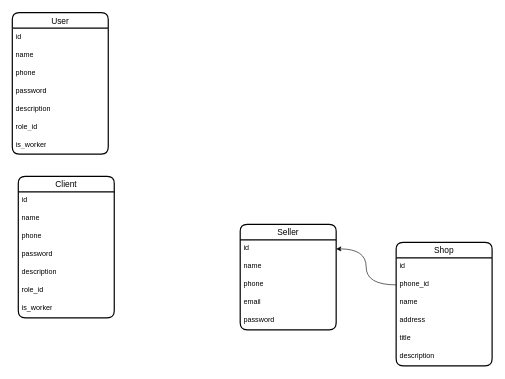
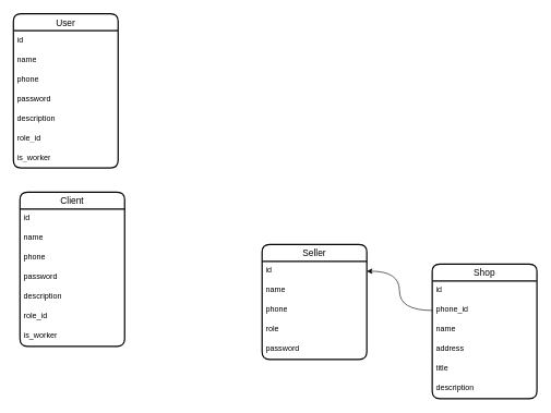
- <mxCell id="22" value="email" style="text;strokeColor=none;fillColor=none;spacingLeft=4;spacingRight=4;overflow=hidden;rotatable=0;points=[[0,0.5],[1,0.5]];portConstraint=eastwest;fontSize=12;whiteSpace=wrap;html=1;" vertex="1" parent="18"><mxGeometry y="116" width="160" height="30" as="geometry" /></mxCell>
+ <mxCell id="22" value="role" style="text;strokeColor=none;fillColor=none;spacingLeft=4;spacingRight=4;overflow=hidden;rotatable=0;points=[[0,0.5],[1,0.5]];portConstraint=eastwest;fontSize=12;whiteSpace=wrap;html=1;" vertex="1" parent="18"><mxGeometry y="116" width="160" height="30" as="geometry" /></mxCell>
